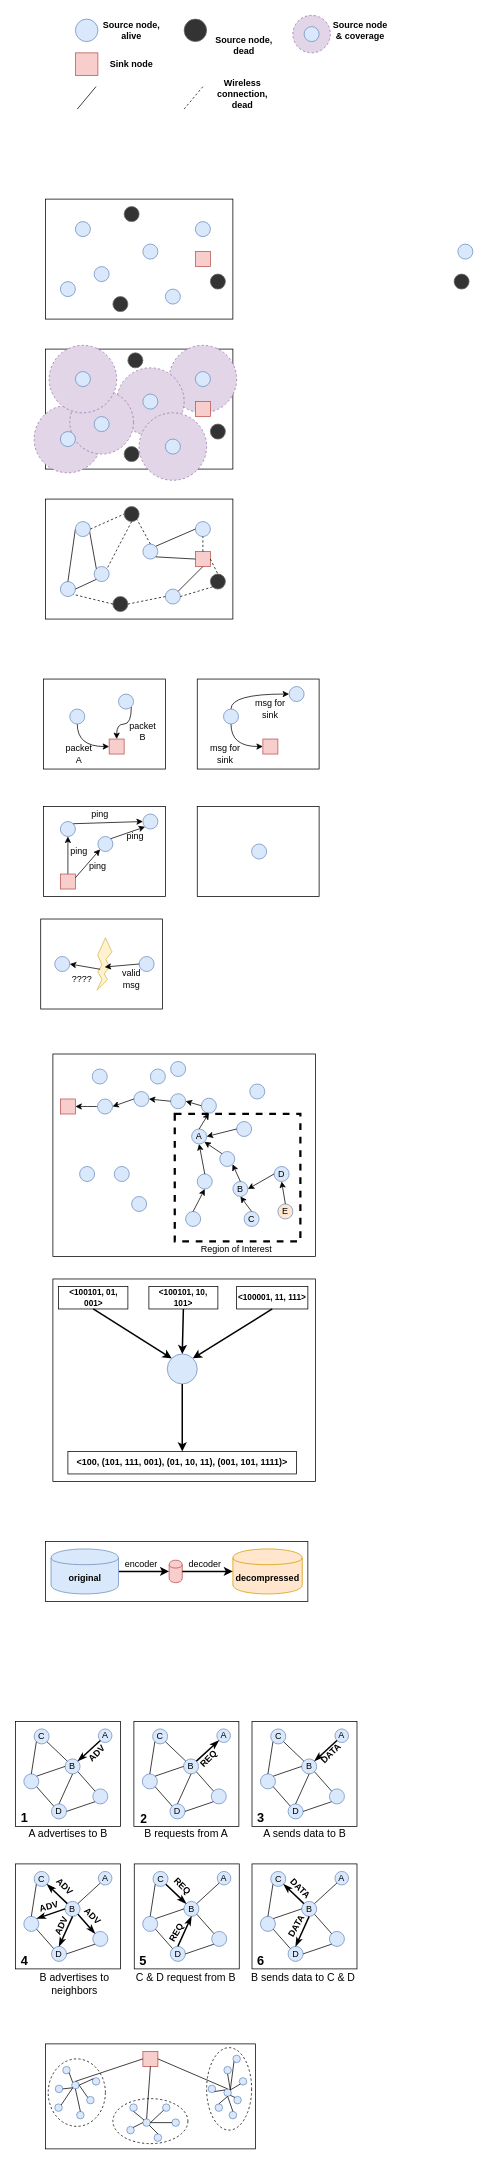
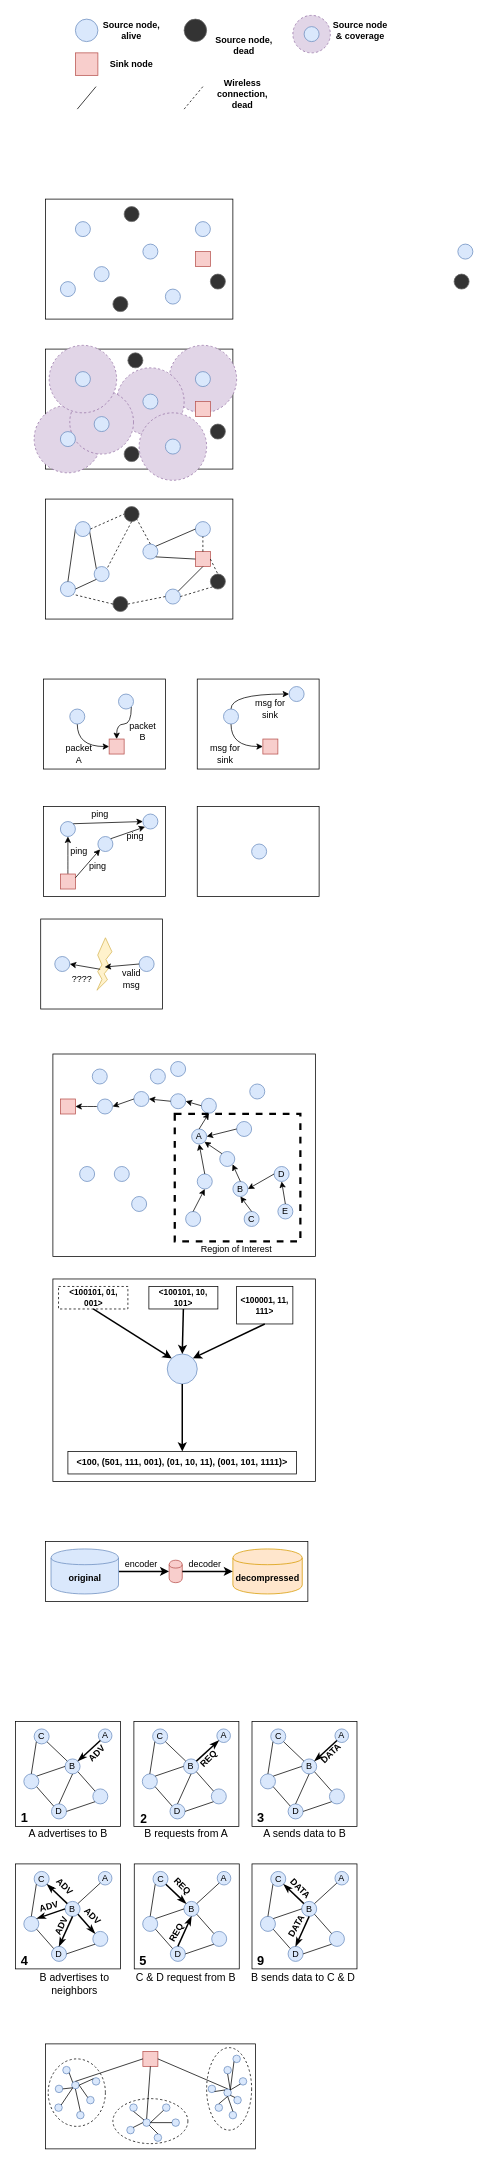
- <mxCell id="124" value="E" style="ellipse;whiteSpace=wrap;html=1;aspect=fixed;fillColor=#ffe6cc;strokeColor=#6c8ebf;" vertex="1" parent="1"><mxGeometry x="370" y="1605" width="20" height="20" as="geometry" /></mxCell>
+ <mxCell id="124" value="E" style="ellipse;whiteSpace=wrap;html=1;aspect=fixed;fillColor=#dae8fc;strokeColor=#6c8ebf;" vertex="1" parent="1"><mxGeometry x="370" y="1605" width="20" height="20" as="geometry" /></mxCell>
- <mxCell id="156" value="&lt;b&gt;&lt;font style=&quot;font-size: 11px&quot;&gt;&amp;lt;100101, 01, 001&amp;gt;&lt;/font&gt;&lt;/b&gt;" style="rounded=0;whiteSpace=wrap;html=1;strokeWidth=1;fillColor=none;" vertex="1" parent="1"><mxGeometry x="77.5" y="1715" width="92.5" height="30" as="geometry" /></mxCell>
+ <mxCell id="156" value="&lt;b&gt;&lt;font style=&quot;font-size: 11px&quot;&gt;&amp;lt;100101, 01, 001&amp;gt;&lt;/font&gt;&lt;/b&gt;" style="rounded=0;whiteSpace=wrap;html=1;strokeWidth=1;fillColor=none;dashed=1;" vertex="1" parent="1"><mxGeometry x="77.5" y="1715" width="92.5" height="30" as="geometry" /></mxCell>
- <mxCell id="154" value="&lt;b&gt;&lt;font style=&quot;font-size: 11px&quot;&gt;&amp;lt;100001, 11, 111&amp;gt;&lt;/font&gt;&lt;/b&gt;" style="rounded=0;whiteSpace=wrap;html=1;strokeWidth=1;fillColor=none;" vertex="1" parent="1"><mxGeometry x="315" y="1715" width="95" height="30" as="geometry" /></mxCell>
+ <mxCell id="154" value="&lt;b&gt;&lt;font style=&quot;font-size: 11px&quot;&gt;&amp;lt;100001, 11, 111&amp;gt;&lt;/font&gt;&lt;/b&gt;" style="rounded=0;whiteSpace=wrap;html=1;strokeWidth=1;fillColor=none;" vertex="1" parent="1"><mxGeometry x="315" y="1715" width="75" height="50" as="geometry" /></mxCell>
- <mxCell id="153" value="&lt;b&gt;&amp;lt;100, (101, 111, 001), (01, 10, 11), (001, 101, 1111)&amp;gt;&lt;/b&gt;" style="rounded=0;whiteSpace=wrap;html=1;strokeWidth=1;fillColor=none;" vertex="1" parent="1"><mxGeometry x="90" y="1935" width="305" height="30" as="geometry" /></mxCell>
+ <mxCell id="153" value="&lt;b&gt;&amp;lt;100, (501, 111, 001), (01, 10, 11), (001, 101, 1111)&amp;gt;&lt;/b&gt;" style="rounded=0;whiteSpace=wrap;html=1;strokeWidth=1;fillColor=none;" vertex="1" parent="1"><mxGeometry x="90" y="1935" width="305" height="30" as="geometry" /></mxCell>
- <mxCell id="277" value="&lt;font style=&quot;font-size: 17px&quot;&gt;6&lt;/font&gt;" style="text;html=1;strokeColor=none;fillColor=none;align=center;verticalAlign=middle;whiteSpace=wrap;rounded=0;fontStyle=1" vertex="1" parent="1"><mxGeometry x="335" y="2605" width="25" height="20" as="geometry" /></mxCell>
+ <mxCell id="277" value="&lt;font style=&quot;font-size: 17px&quot;&gt;9&lt;/font&gt;" style="text;html=1;strokeColor=none;fillColor=none;align=center;verticalAlign=middle;whiteSpace=wrap;rounded=0;fontStyle=1" vertex="1" parent="1"><mxGeometry x="335" y="2605" width="25" height="20" as="geometry" /></mxCell>
